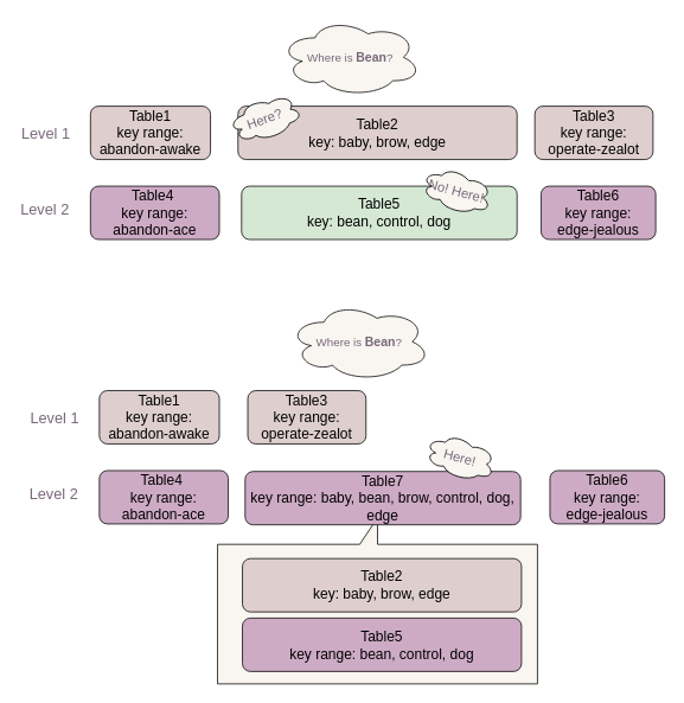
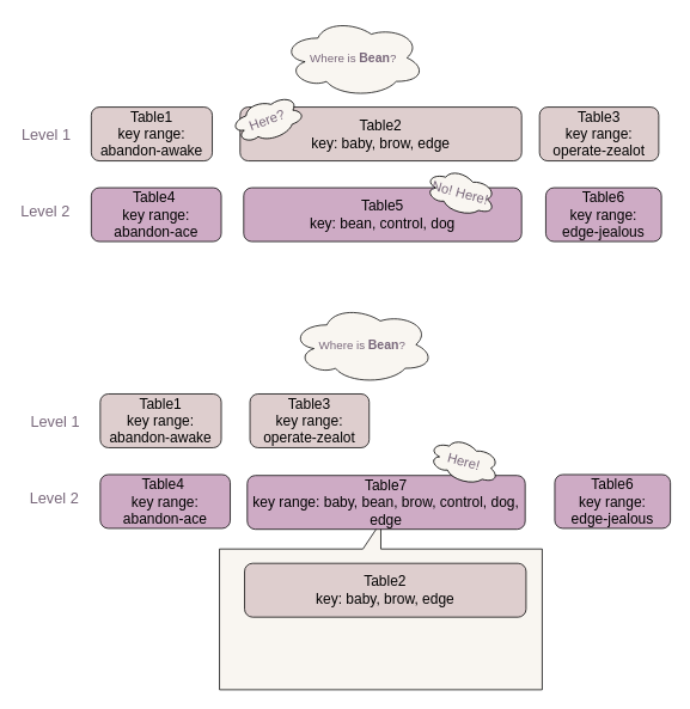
- <mxCell id="7" value="Table5&lt;br&gt;key: bean, control, dog" style="rounded=1;whiteSpace=wrap;html=1;fontSize=16;fillColor=#d5e8d4;" parent="1" vertex="1"><mxGeometry x="271" y="209" width="310" height="60" as="geometry" /></mxCell>
+ <mxCell id="7" value="Table5&lt;br&gt;key: bean, control, dog" style="rounded=1;whiteSpace=wrap;html=1;fontSize=16;fillColor=#CEABC5;" parent="1" vertex="1"><mxGeometry x="271" y="209" width="310" height="60" as="geometry" /></mxCell>
- <mxCell id="18" value="Table5&lt;br&gt;key range: bean, control, dog" style="rounded=1;whiteSpace=wrap;html=1;fontSize=16;fillColor=#CEABC5;" vertex="1" parent="1"><mxGeometry x="272" y="695" width="314" height="60" as="geometry" /></mxCell>
